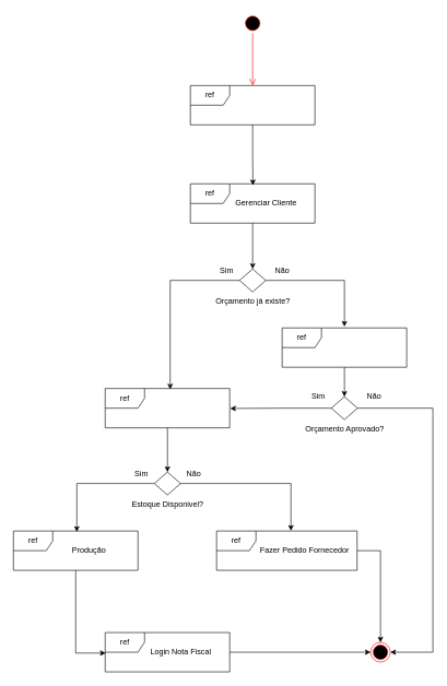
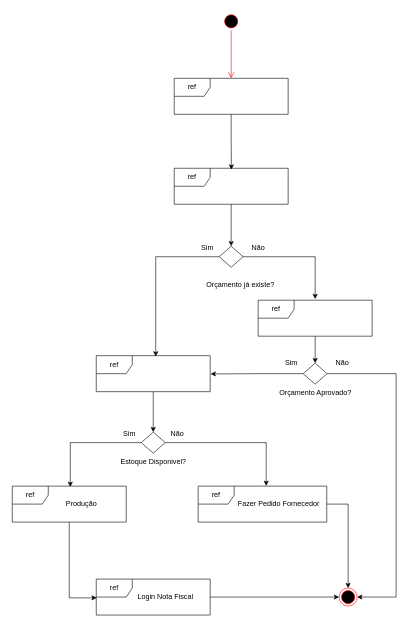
- <mxCell id="6" value="Gerenciar Cliente" style="text;html=1;align=center;verticalAlign=middle;resizable=0;points=[];autosize=1;strokeColor=none;fillColor=none;" vertex="1" parent="4"><mxGeometry x="55" y="15" width="120" height="30" as="geometry" /></mxCell>
- <mxCell id="19" value="Orçamento já existe?" style="text;html=1;align=center;verticalAlign=middle;resizable=0;points=[];autosize=1;strokeColor=none;fillColor=none;" vertex="1" parent="1"><mxGeometry x="315" y="445" width="140" height="30" as="geometry" /></mxCell>
+ <mxCell id="19" value="Orçamento já existe?" style="text;html=1;align=center;verticalAlign=middle;resizable=0;points=[];autosize=1;strokeColor=none;fillColor=none;" vertex="1" parent="1"><mxGeometry x="330" y="460" width="140" height="30" as="geometry" /></mxCell>
